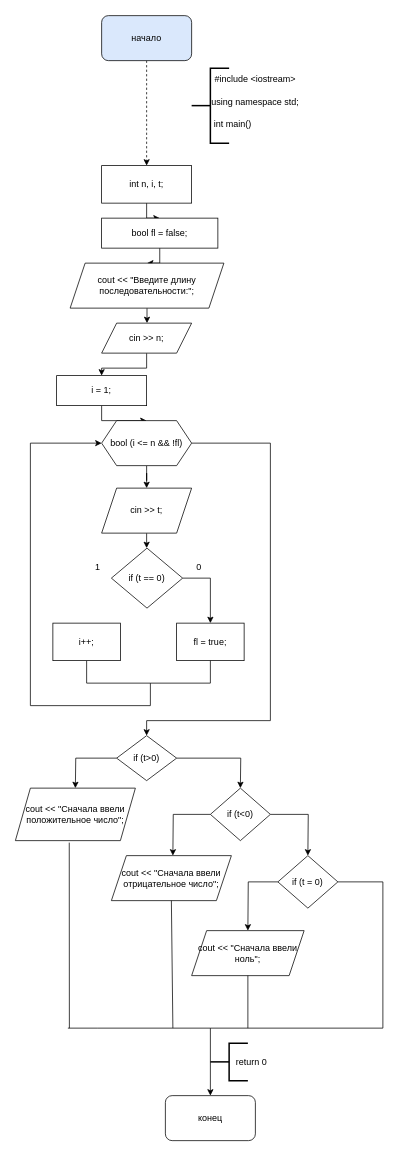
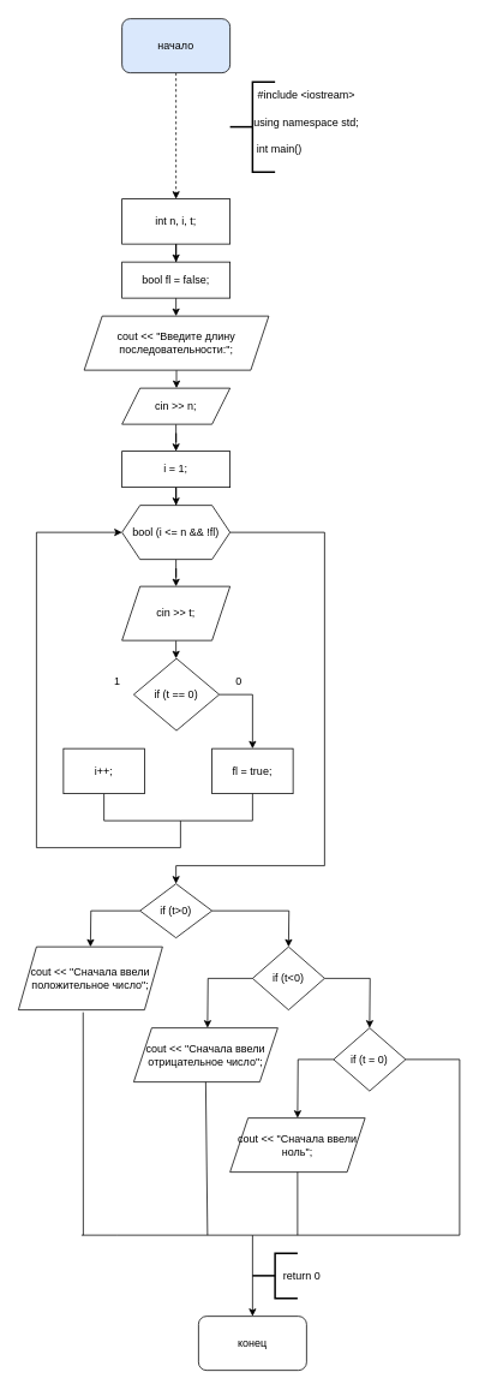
- <mxCell id="11" value="bool fl = false;" style="rounded=0;whiteSpace=wrap;html=1;" vertex="1" parent="1"><mxGeometry x="135" y="290" width="155" height="40" as="geometry" /></mxCell>
+ <mxCell id="11" value="bool fl = false;" style="rounded=0;whiteSpace=wrap;html=1;" vertex="1" parent="1"><mxGeometry x="135" y="290" width="120" height="40" as="geometry" /></mxCell>
- <mxCell id="17" value="i = 1;" style="rounded=0;whiteSpace=wrap;html=1;" vertex="1" parent="1"><mxGeometry x="75" y="500" width="120" height="40" as="geometry" /></mxCell>
+ <mxCell id="17" value="i = 1;" style="rounded=0;whiteSpace=wrap;html=1;" vertex="1" parent="1"><mxGeometry x="135" y="500" width="120" height="40" as="geometry" /></mxCell>
